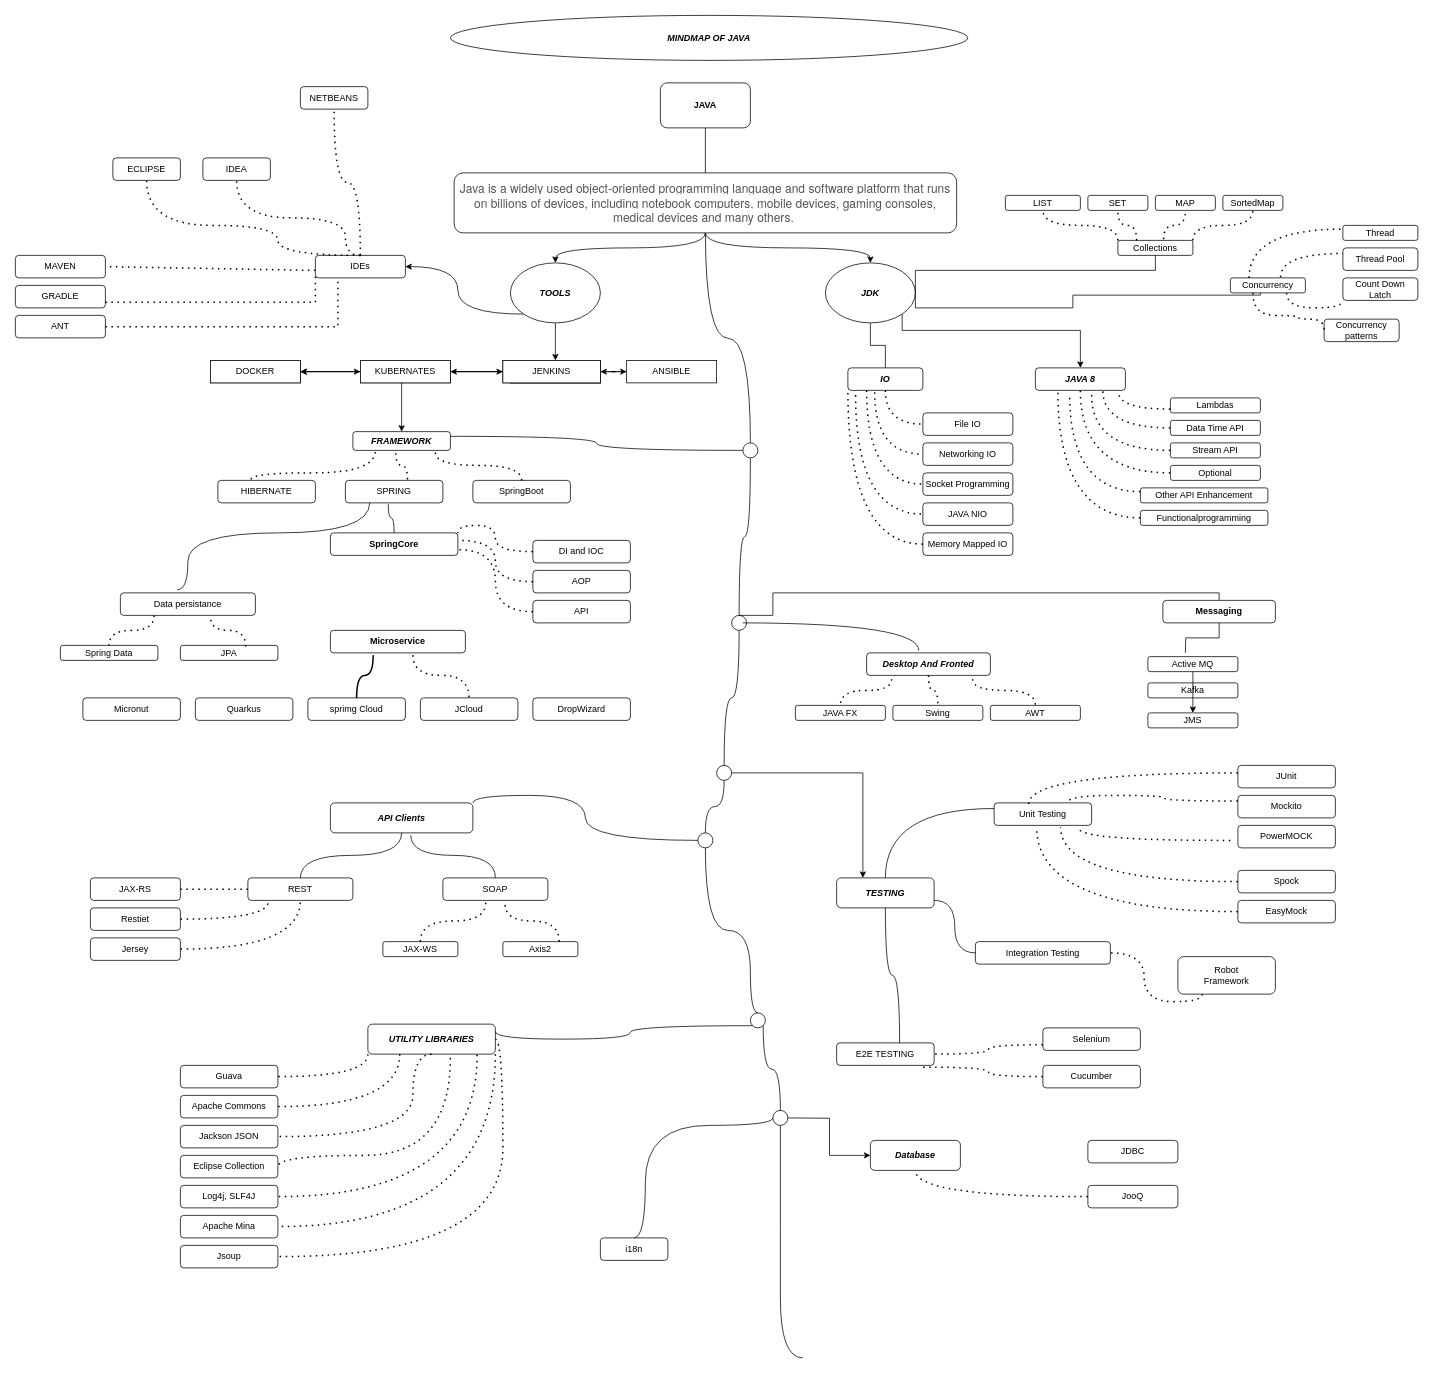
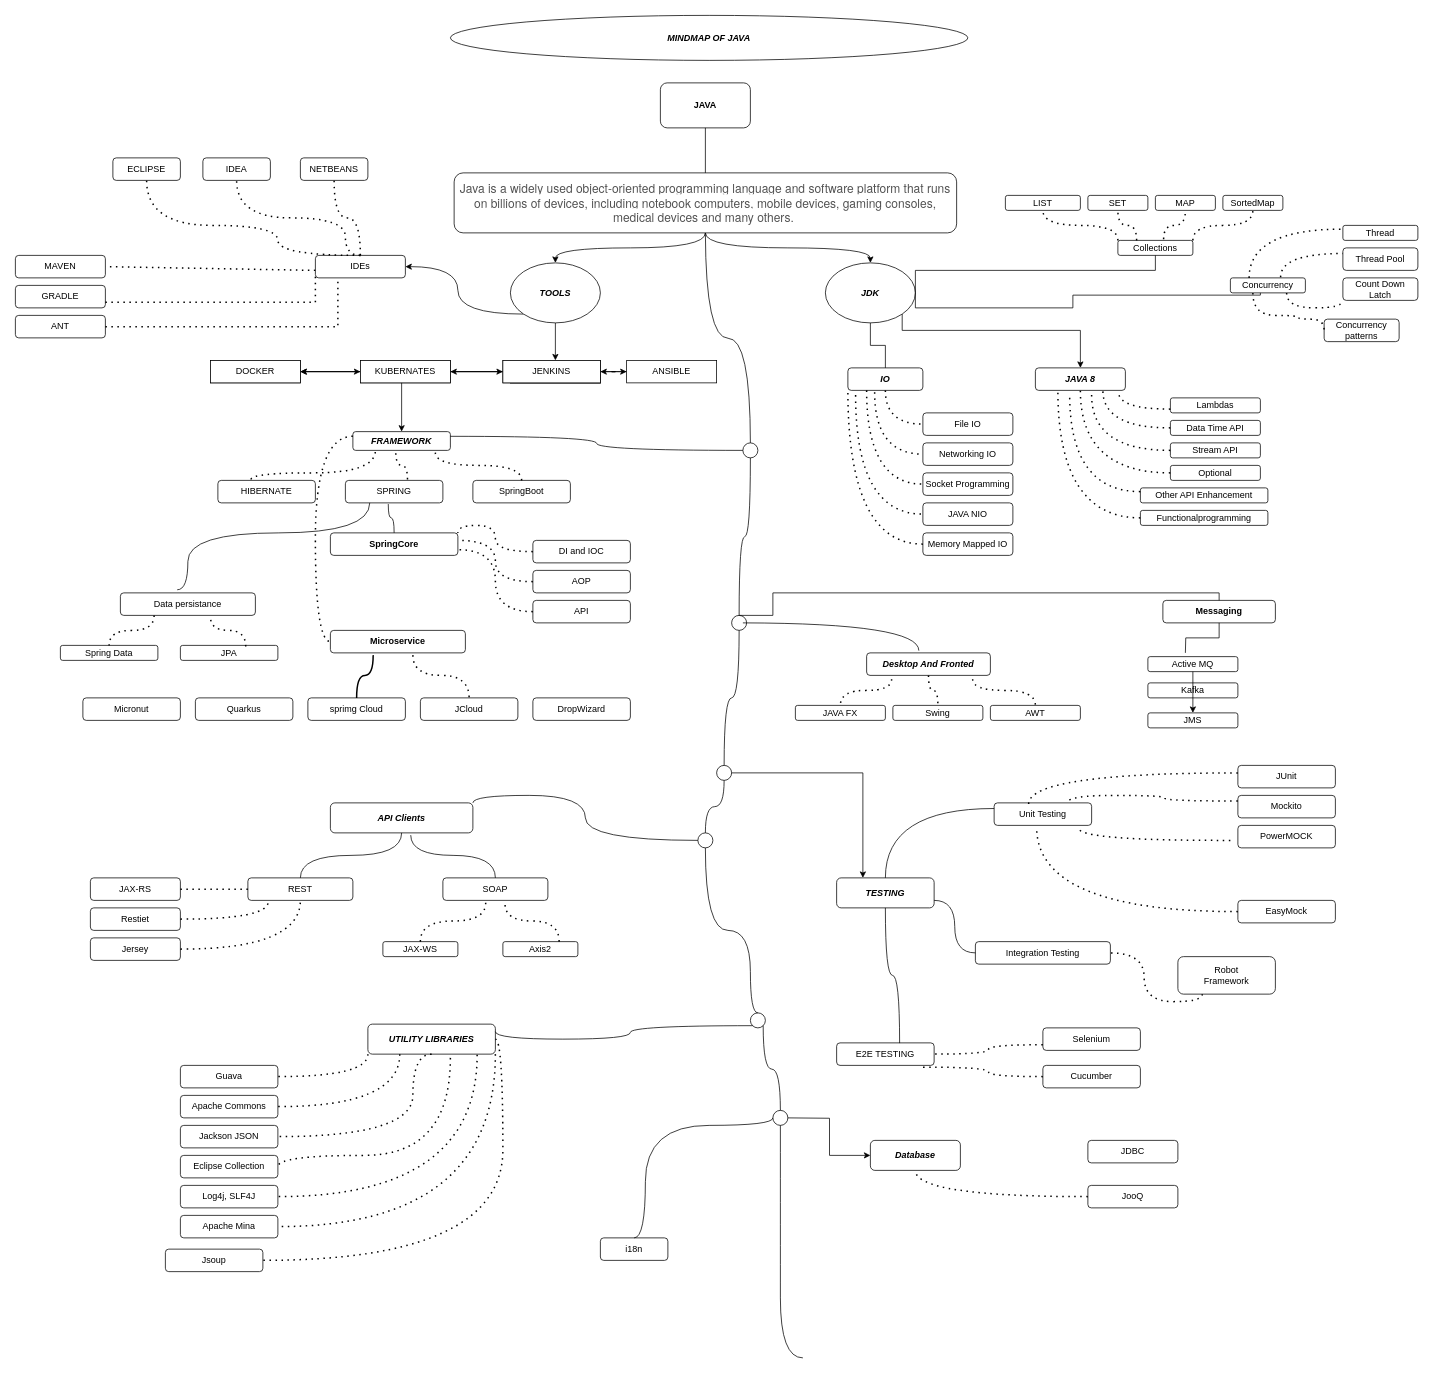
- <mxCell id="33" value="NETBEANS" style="rounded=1;whiteSpace=wrap;html=1;" parent="1" vertex="1"><mxGeometry x="400" y="115" width="90" height="30" as="geometry" /></mxCell>
+ <mxCell id="33" value="NETBEANS" style="rounded=1;whiteSpace=wrap;html=1;" parent="1" vertex="1"><mxGeometry x="400" y="210" width="90" height="30" as="geometry" /></mxCell>
+ <mxCell id="175" value="" style="endArrow=none;dashed=1;html=1;dashPattern=1 3;strokeWidth=2;rounded=0;curved=1;edgeStyle=orthogonalEdgeStyle;exitX=0;exitY=0.25;exitDx=0;exitDy=0;entryX=0;entryY=0.5;entryDx=0;entryDy=0;" parent="1" source="66" target="75" edge="1"><mxGeometry width="50" height="50" relative="1" as="geometry"><mxPoint x="527.06" y="903" as="sourcePoint" /><mxPoint x="505" y="960" as="targetPoint" /><Array as="points"><mxPoint x="420" y="581" /><mxPoint x="420" y="855" /></Array></mxGeometry></mxCell>
- <mxCell id="157" value="" style="endArrow=none;dashed=1;html=1;dashPattern=1 3;strokeWidth=2;rounded=0;edgeStyle=orthogonalEdgeStyle;curved=1;exitX=0;exitY=0.5;exitDx=0;exitDy=0;entryX=0.682;entryY=1.078;entryDx=0;entryDy=0;entryPerimeter=0;" parent="1" source="103" target="101" edge="1"><mxGeometry width="50" height="50" relative="1" as="geometry"><mxPoint x="1670" y="1087.5" as="sourcePoint" /><mxPoint x="1442.5" y="1090" as="targetPoint" /></mxGeometry></mxCell>
- <mxCell id="103" value="Spock" style="rounded=1;whiteSpace=wrap;html=1;" parent="1" vertex="1"><mxGeometry x="1650" y="1160" width="130" height="30" as="geometry" /></mxCell>
- <mxCell id="117" value="Jsoup" style="rounded=1;whiteSpace=wrap;html=1;" parent="1" vertex="1"><mxGeometry x="240" y="1660" width="130" height="30" as="geometry" /></mxCell>
+ <mxCell id="117" value="Jsoup" style="rounded=1;whiteSpace=wrap;html=1;" parent="1" vertex="1"><mxGeometry x="220" y="1665" width="130" height="30" as="geometry" /></mxCell>
